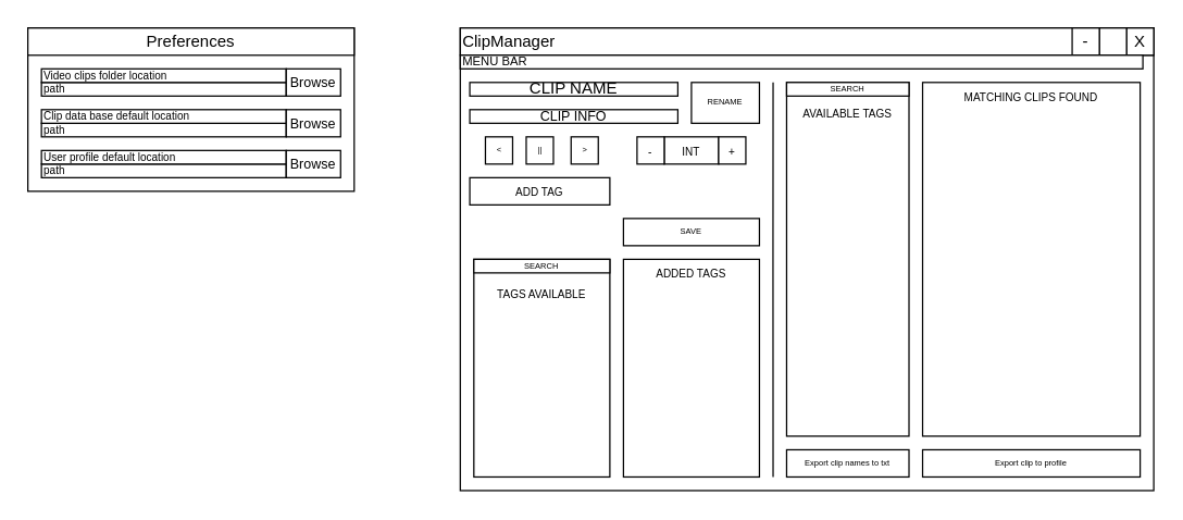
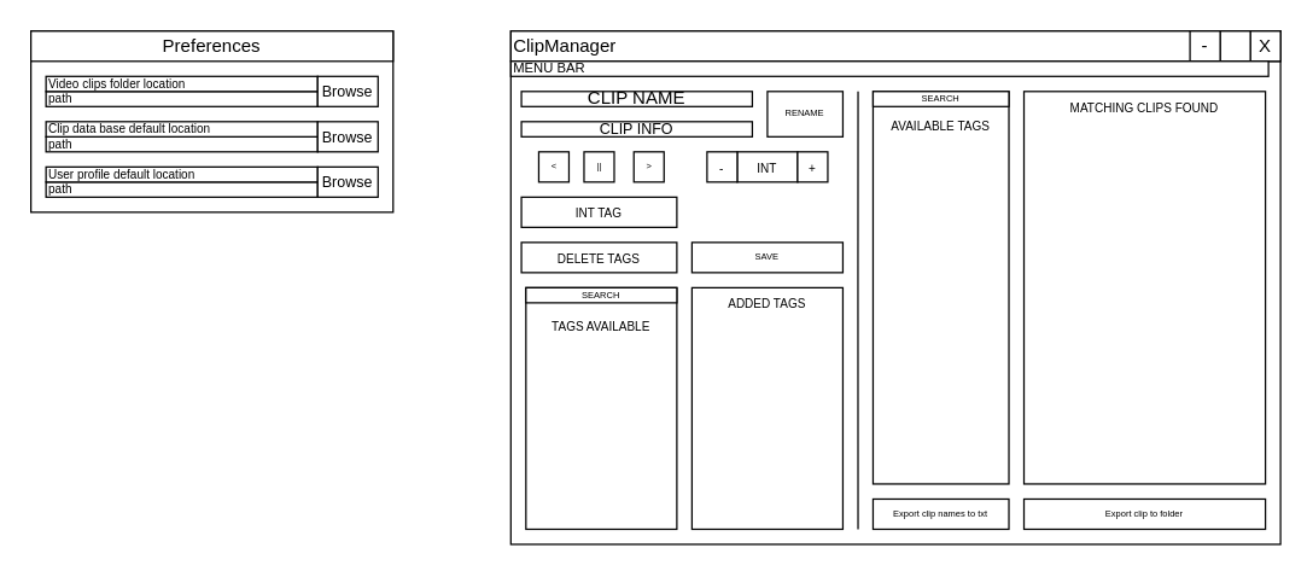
- <mxCell id="13" value="ADD TAG" style="rounded=0;whiteSpace=wrap;html=1;verticalAlign=top;fontSize=8;" parent="1" vertex="1"><mxGeometry x="345" y="130" width="103" height="20" as="geometry" /></mxCell>
+ <mxCell id="13" value="INT TAG" style="rounded=0;whiteSpace=wrap;html=1;verticalAlign=top;fontSize=8;" parent="1" vertex="1"><mxGeometry x="345" y="130" width="103" height="20" as="geometry" /></mxCell>
+ <mxCell id="14" value="DELETE TAGS" style="rounded=0;whiteSpace=wrap;html=1;verticalAlign=top;fontSize=8;" parent="1" vertex="1"><mxGeometry x="345" y="160" width="103" height="20" as="geometry" /></mxCell>
- <mxCell id="25" value="Export clip to profile" style="rounded=0;whiteSpace=wrap;html=1;fontSize=6;" parent="1" vertex="1"><mxGeometry x="678" y="330" width="160" height="20" as="geometry" /></mxCell>
+ <mxCell id="25" value="Export clip to folder" style="rounded=0;whiteSpace=wrap;html=1;fontSize=6;" parent="1" vertex="1"><mxGeometry x="678" y="330" width="160" height="20" as="geometry" /></mxCell>
